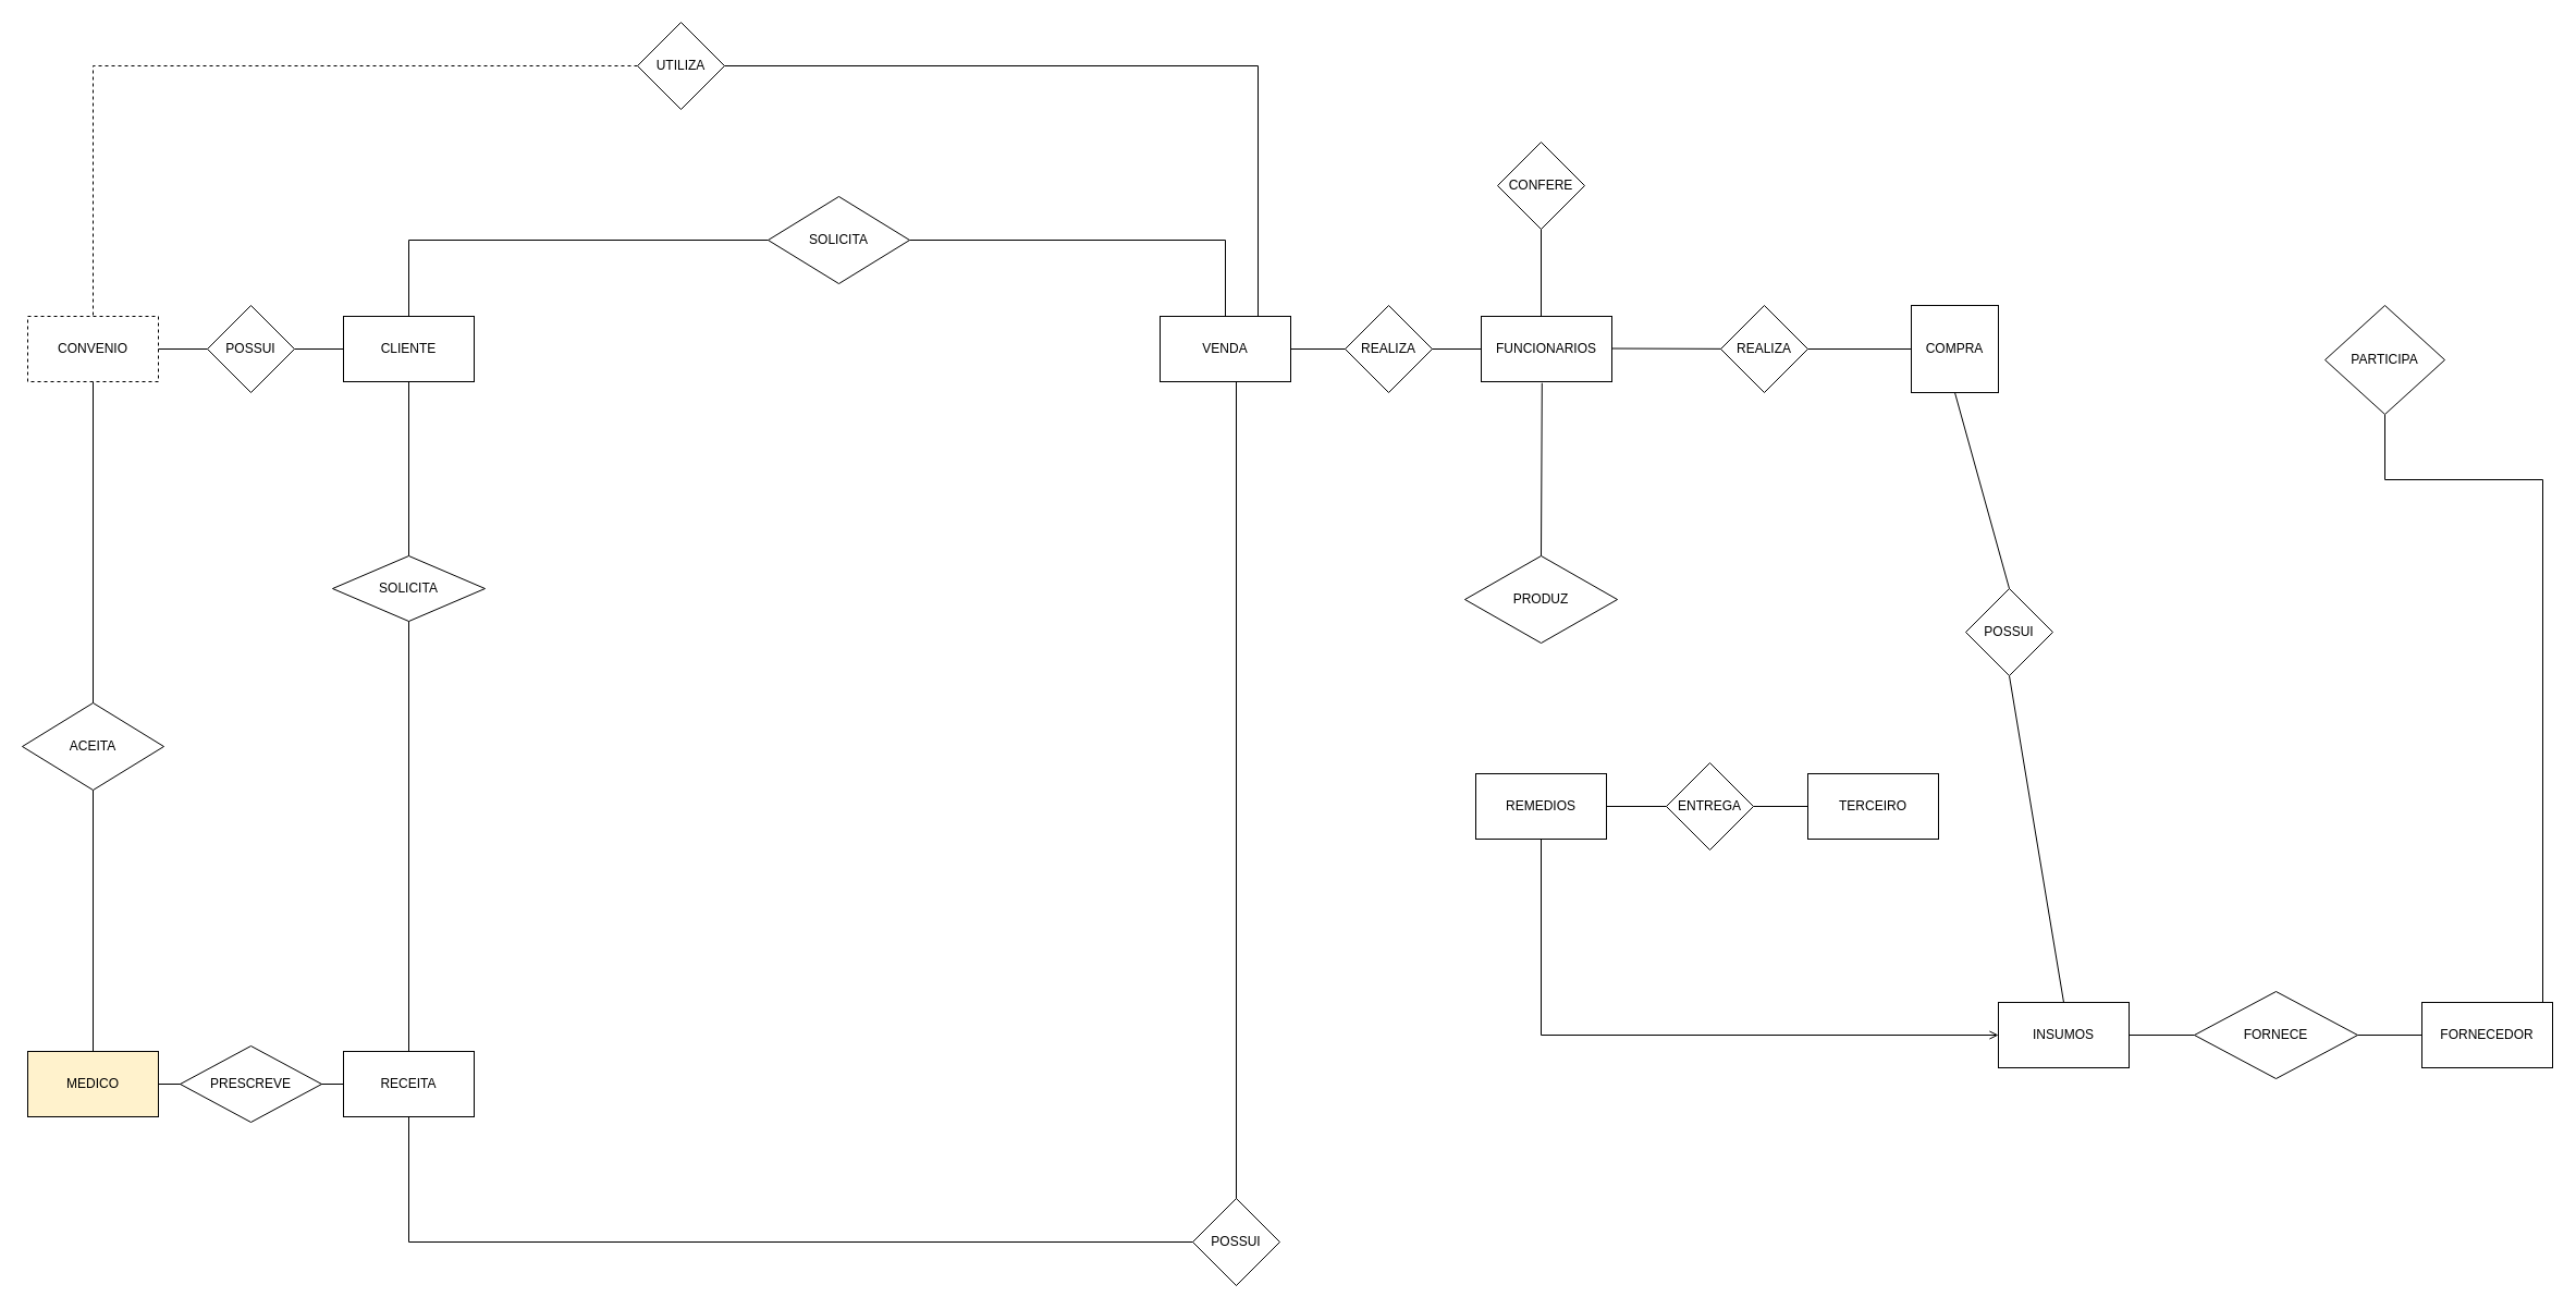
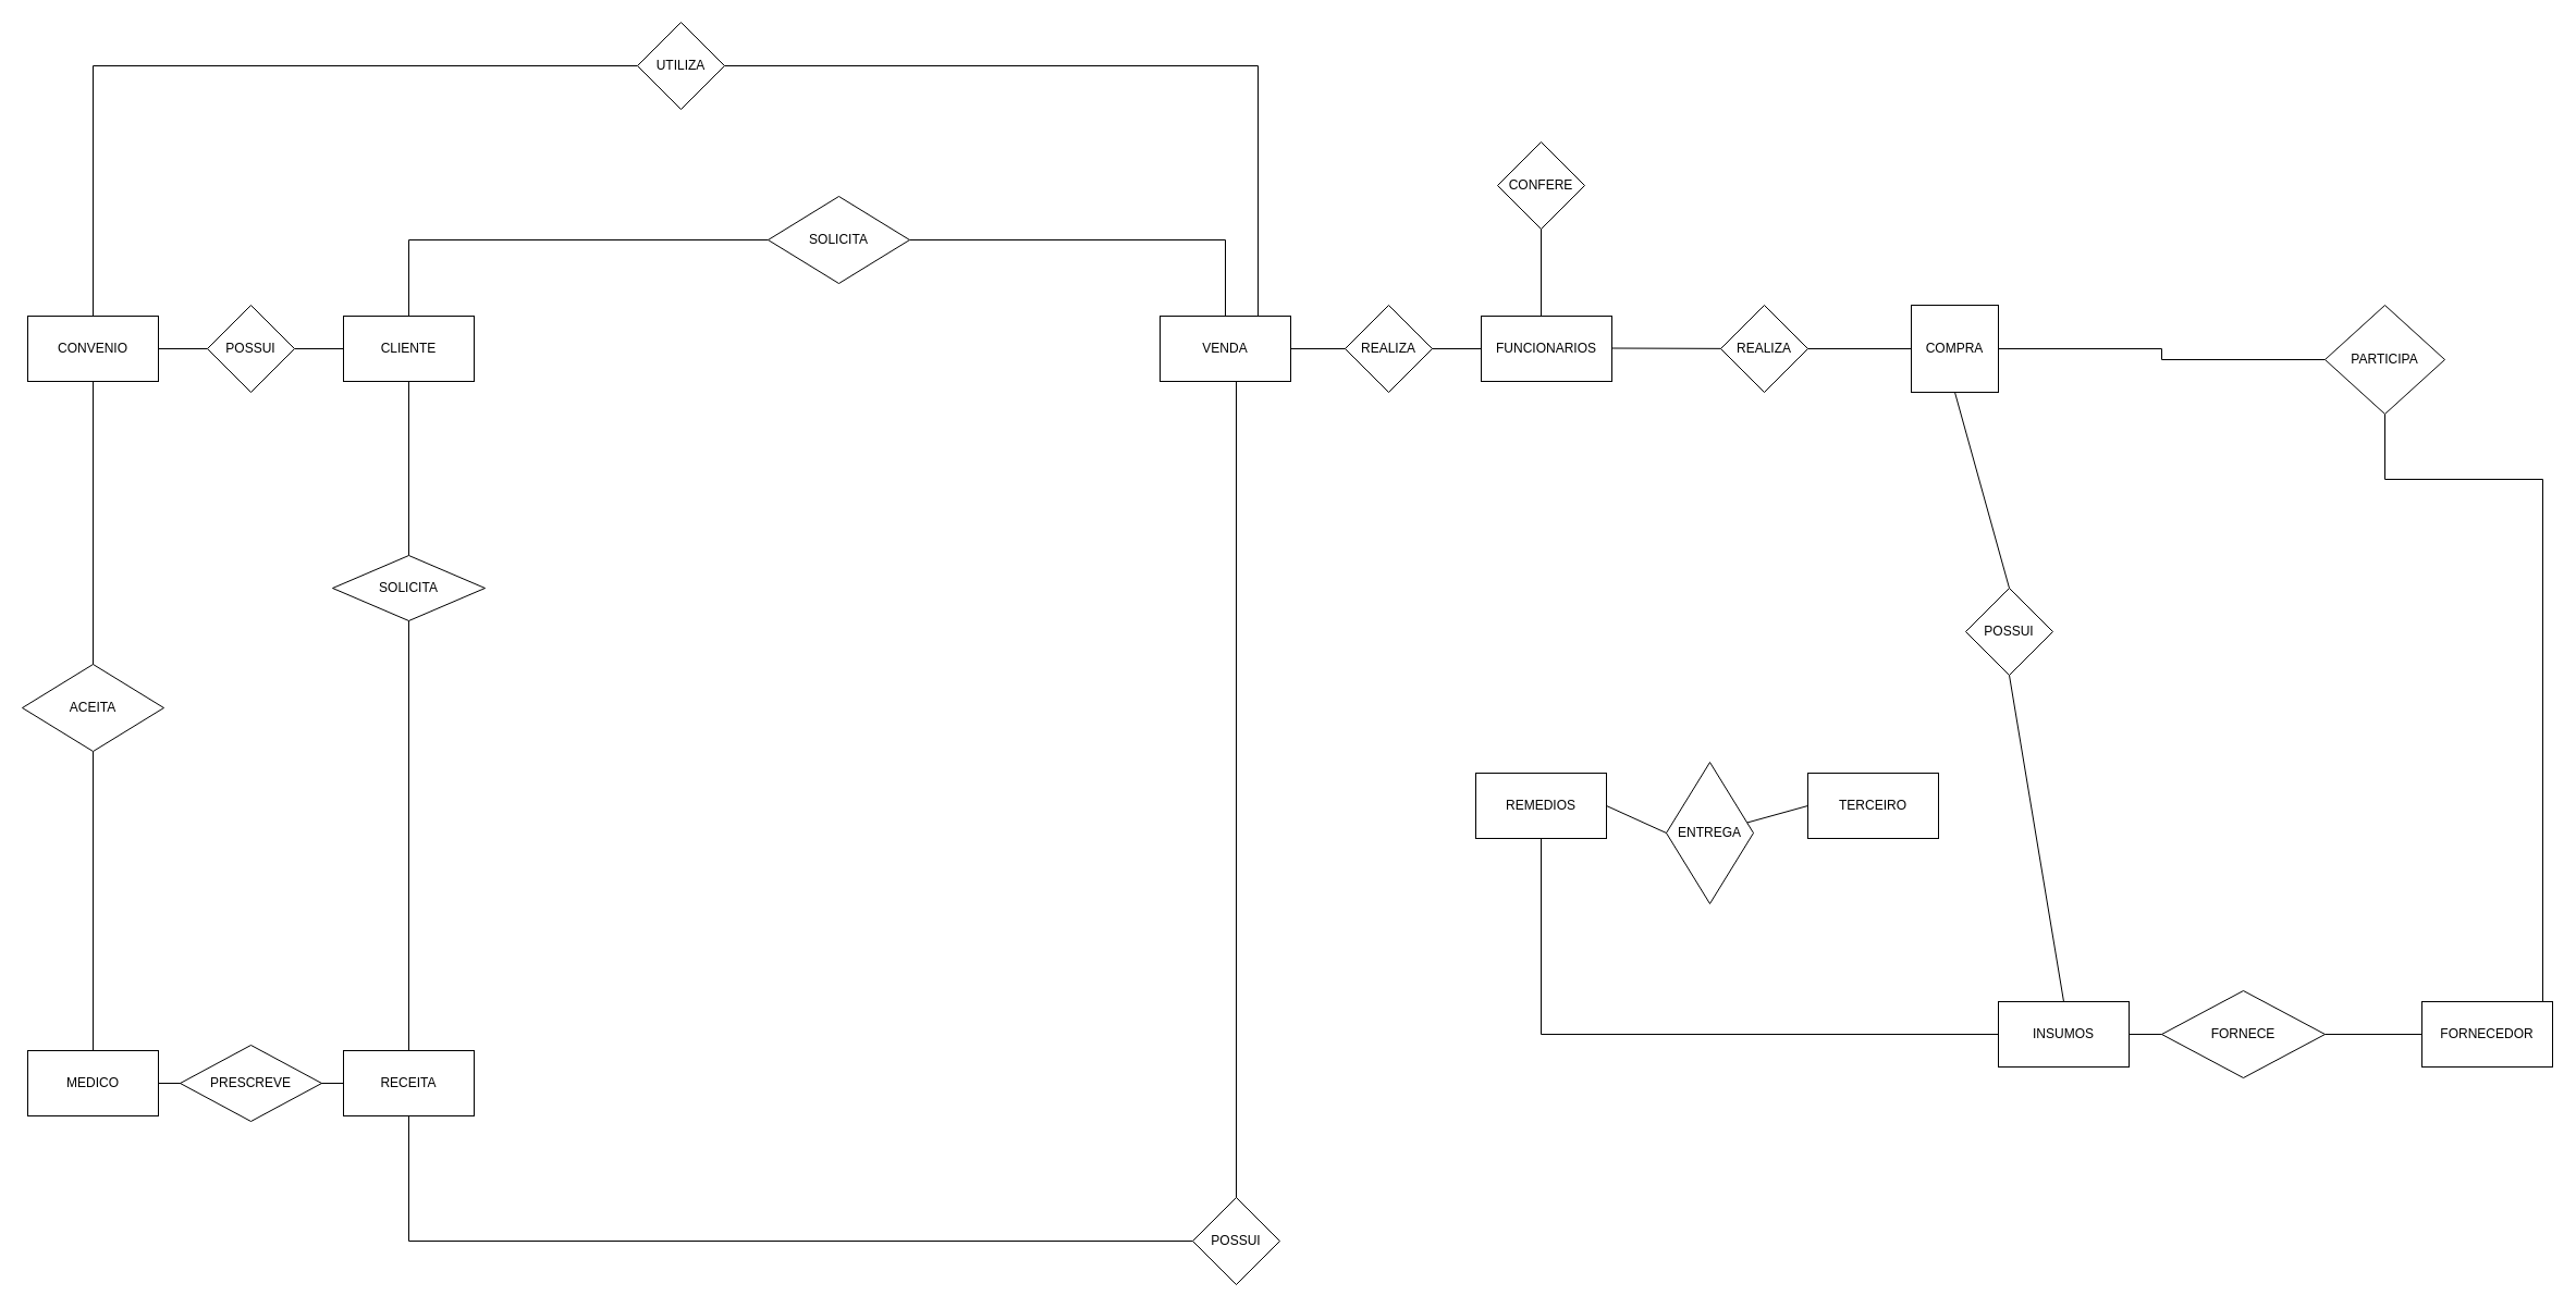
- <mxCell id="58" value="" style="endArrow=none;html=1;rounded=0;entryX=0.5;entryY=0;entryDx=0;entryDy=0;startArrow=none;dashed=1;" edge="1" parent="1" source="59" target="7"><mxGeometry width="50" height="50" relative="1" as="geometry"><mxPoint x="1155" y="290" as="sourcePoint" /><mxPoint x="1205" y="240" as="targetPoint" /><Array as="points"><mxPoint x="85" y="60" /></Array></mxGeometry></mxCell>
+ <mxCell id="58" value="" style="endArrow=none;html=1;rounded=0;entryX=0.5;entryY=0;entryDx=0;entryDy=0;startArrow=none;" edge="1" parent="1" source="59" target="7"><mxGeometry width="50" height="50" relative="1" as="geometry"><mxPoint x="1155" y="290" as="sourcePoint" /><mxPoint x="1205" y="240" as="targetPoint" /><Array as="points"><mxPoint x="85" y="60" /></Array></mxGeometry></mxCell>
- <mxCell id="7" value="CONVENIO" style="rounded=0;whiteSpace=wrap;html=1;dashed=1;" parent="1" vertex="1"><mxGeometry x="25" y="290" width="120" height="60" as="geometry" /></mxCell>
+ <mxCell id="7" value="CONVENIO" style="rounded=0;whiteSpace=wrap;html=1;" parent="1" vertex="1"><mxGeometry x="25" y="290" width="120" height="60" as="geometry" /></mxCell>
+ <mxCell id="51" style="edgeStyle=orthogonalEdgeStyle;rounded=0;orthogonalLoop=1;jettySize=auto;html=1;endArrow=none;endFill=0;entryX=1;entryY=0.5;entryDx=0;entryDy=0;" parent="1" source="52" target="48" edge="1"><mxGeometry relative="1" as="geometry"><mxPoint x="1845" y="330" as="targetPoint" /></mxGeometry></mxCell>
- <mxCell id="22" value="" style="endArrow=none;html=1;rounded=0;entryX=0.465;entryY=1.02;entryDx=0;entryDy=0;exitX=0.5;exitY=0;exitDx=0;exitDy=0;entryPerimeter=0;startArrow=none;" parent="1" source="28" target="4" edge="1"><mxGeometry width="50" height="50" relative="1" as="geometry"><mxPoint x="1365" y="630" as="sourcePoint" /><mxPoint x="1415" y="580" as="targetPoint" /></mxGeometry></mxCell>
- <mxCell id="28" value="PRODUZ" style="rhombus;whiteSpace=wrap;html=1;" parent="1" vertex="1"><mxGeometry x="1345" y="510" width="140" height="80" as="geometry" /></mxCell>
- <mxCell id="56" value="ACEITA" style="rhombus;whiteSpace=wrap;html=1;" vertex="1" parent="1"><mxGeometry x="20" y="645" width="130" height="80" as="geometry" /></mxCell>
+ <mxCell id="56" value="ACEITA" style="rhombus;whiteSpace=wrap;html=1;" vertex="1" parent="1"><mxGeometry x="20" y="610" width="130" height="80" as="geometry" /></mxCell>
- <mxCell id="33" value="ENTREGA" style="rhombus;whiteSpace=wrap;html=1;" parent="1" vertex="1"><mxGeometry x="1530" y="700" width="80" height="80" as="geometry" /></mxCell>
+ <mxCell id="33" value="ENTREGA" style="rhombus;whiteSpace=wrap;html=1;" parent="1" vertex="1"><mxGeometry x="1530" y="700" width="80" height="130" as="geometry" /></mxCell>
- <mxCell id="9" style="edgeStyle=none;rounded=0;orthogonalLoop=1;jettySize=auto;html=1;entryX=0;entryY=0.5;entryDx=0;entryDy=0;endArrow=open;endFill=0;" parent="1" source="10" target="45" edge="1"><mxGeometry relative="1" as="geometry"><Array as="points"><mxPoint x="1415" y="950" /></Array></mxGeometry></mxCell>
+ <mxCell id="9" style="edgeStyle=none;rounded=0;orthogonalLoop=1;jettySize=auto;html=1;entryX=0;entryY=0.5;entryDx=0;entryDy=0;endArrow=none;endFill=0;" parent="1" source="10" target="45" edge="1"><mxGeometry relative="1" as="geometry"><Array as="points"><mxPoint x="1415" y="950" /></Array></mxGeometry></mxCell>
- <mxCell id="43" value="FORNECE" style="rhombus;whiteSpace=wrap;html=1;direction=east;" parent="1" vertex="1"><mxGeometry x="2015" y="910" width="150" height="80" as="geometry" /></mxCell>
+ <mxCell id="43" value="FORNECE" style="rhombus;whiteSpace=wrap;html=1;direction=east;" parent="1" vertex="1"><mxGeometry x="1985" y="910" width="150" height="80" as="geometry" /></mxCell>
- <mxCell id="5" value="MEDICO" style="rounded=0;whiteSpace=wrap;html=1;fillColor=#fff2cc;" parent="1" vertex="1"><mxGeometry x="25" y="965" width="120" height="60" as="geometry" /></mxCell>
+ <mxCell id="5" value="MEDICO" style="rounded=0;whiteSpace=wrap;html=1;" parent="1" vertex="1"><mxGeometry x="25" y="965" width="120" height="60" as="geometry" /></mxCell>
